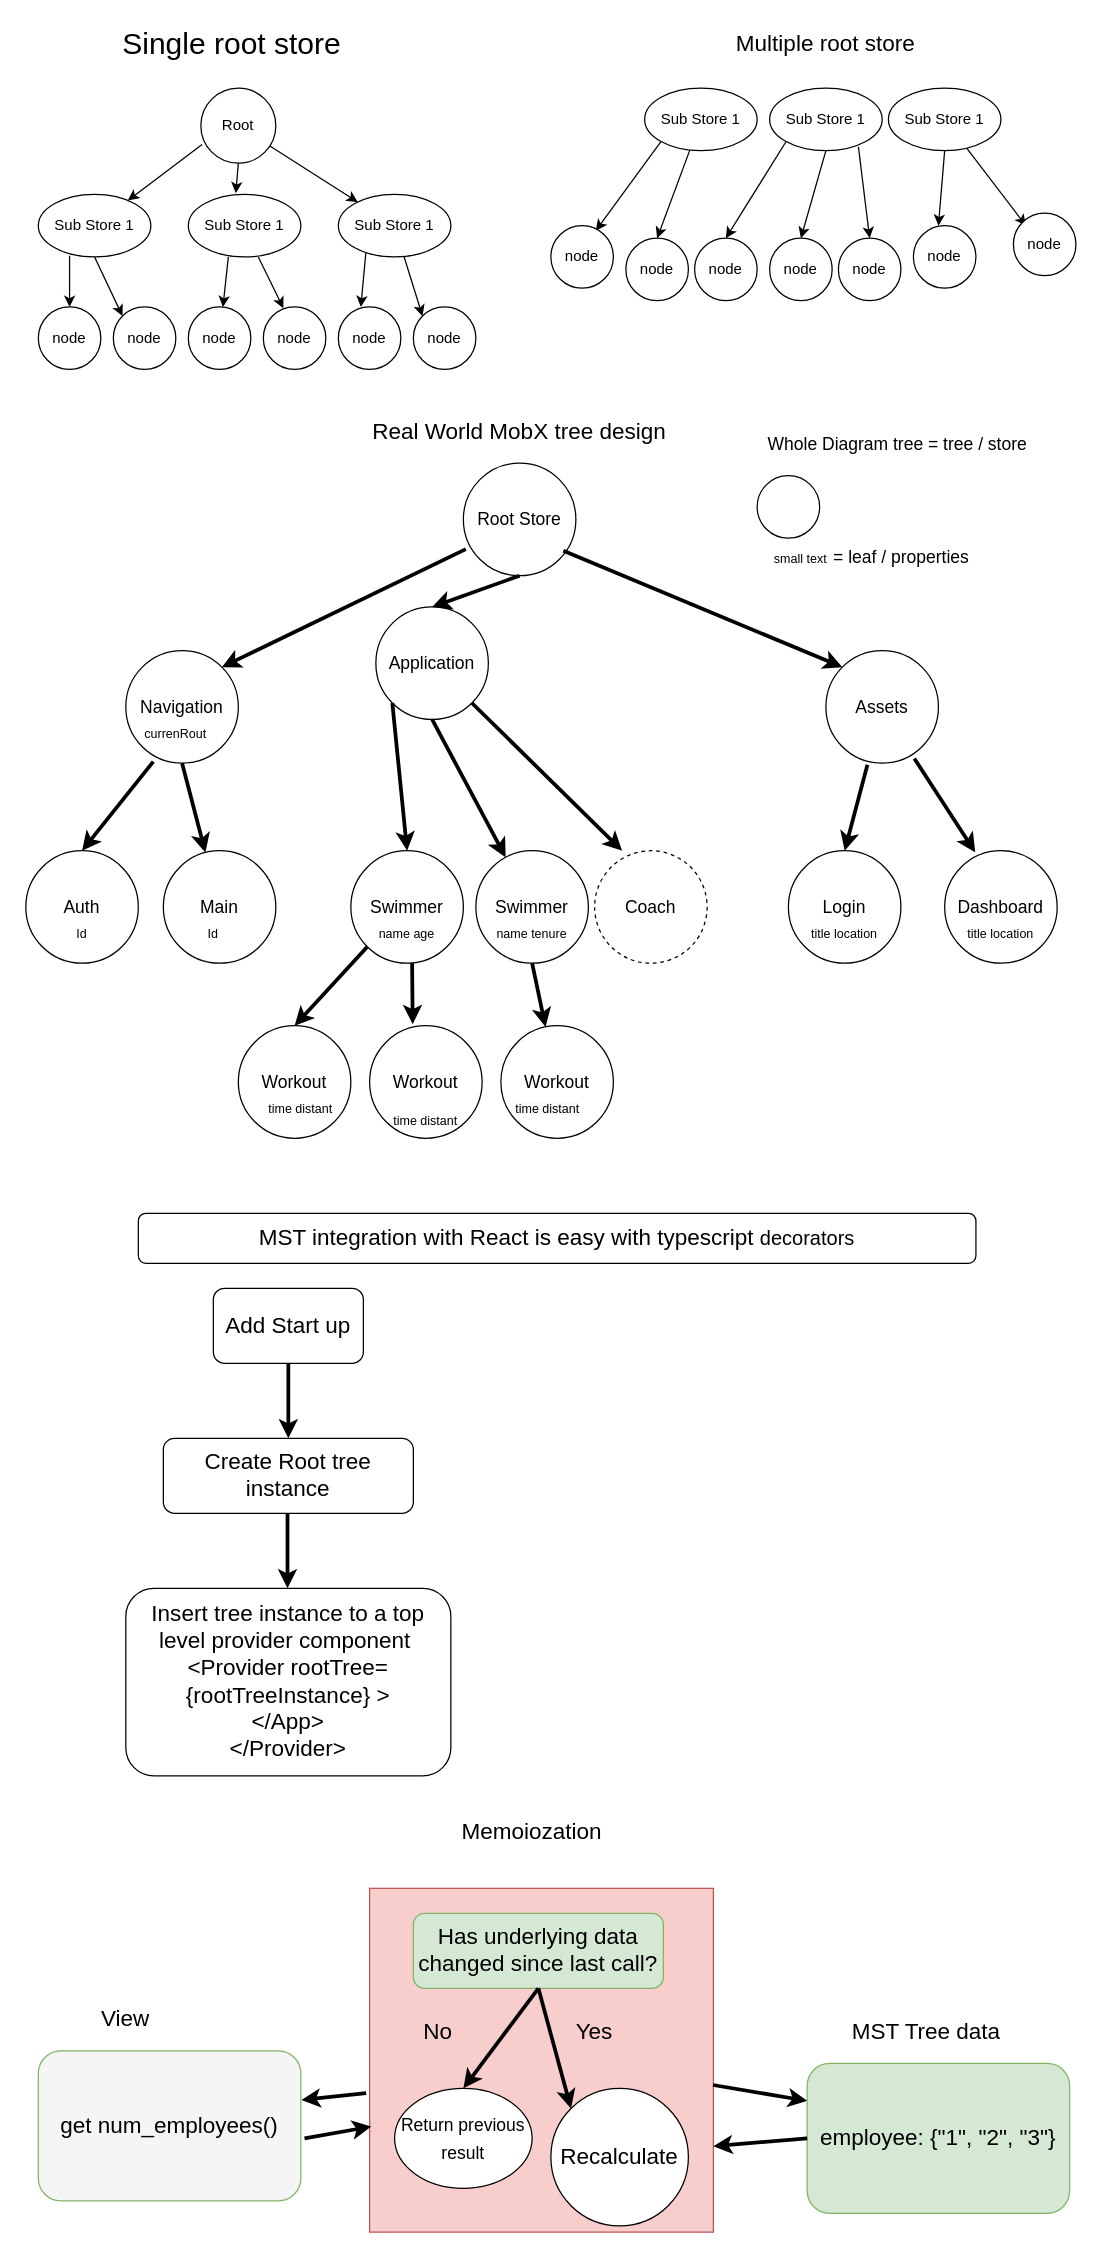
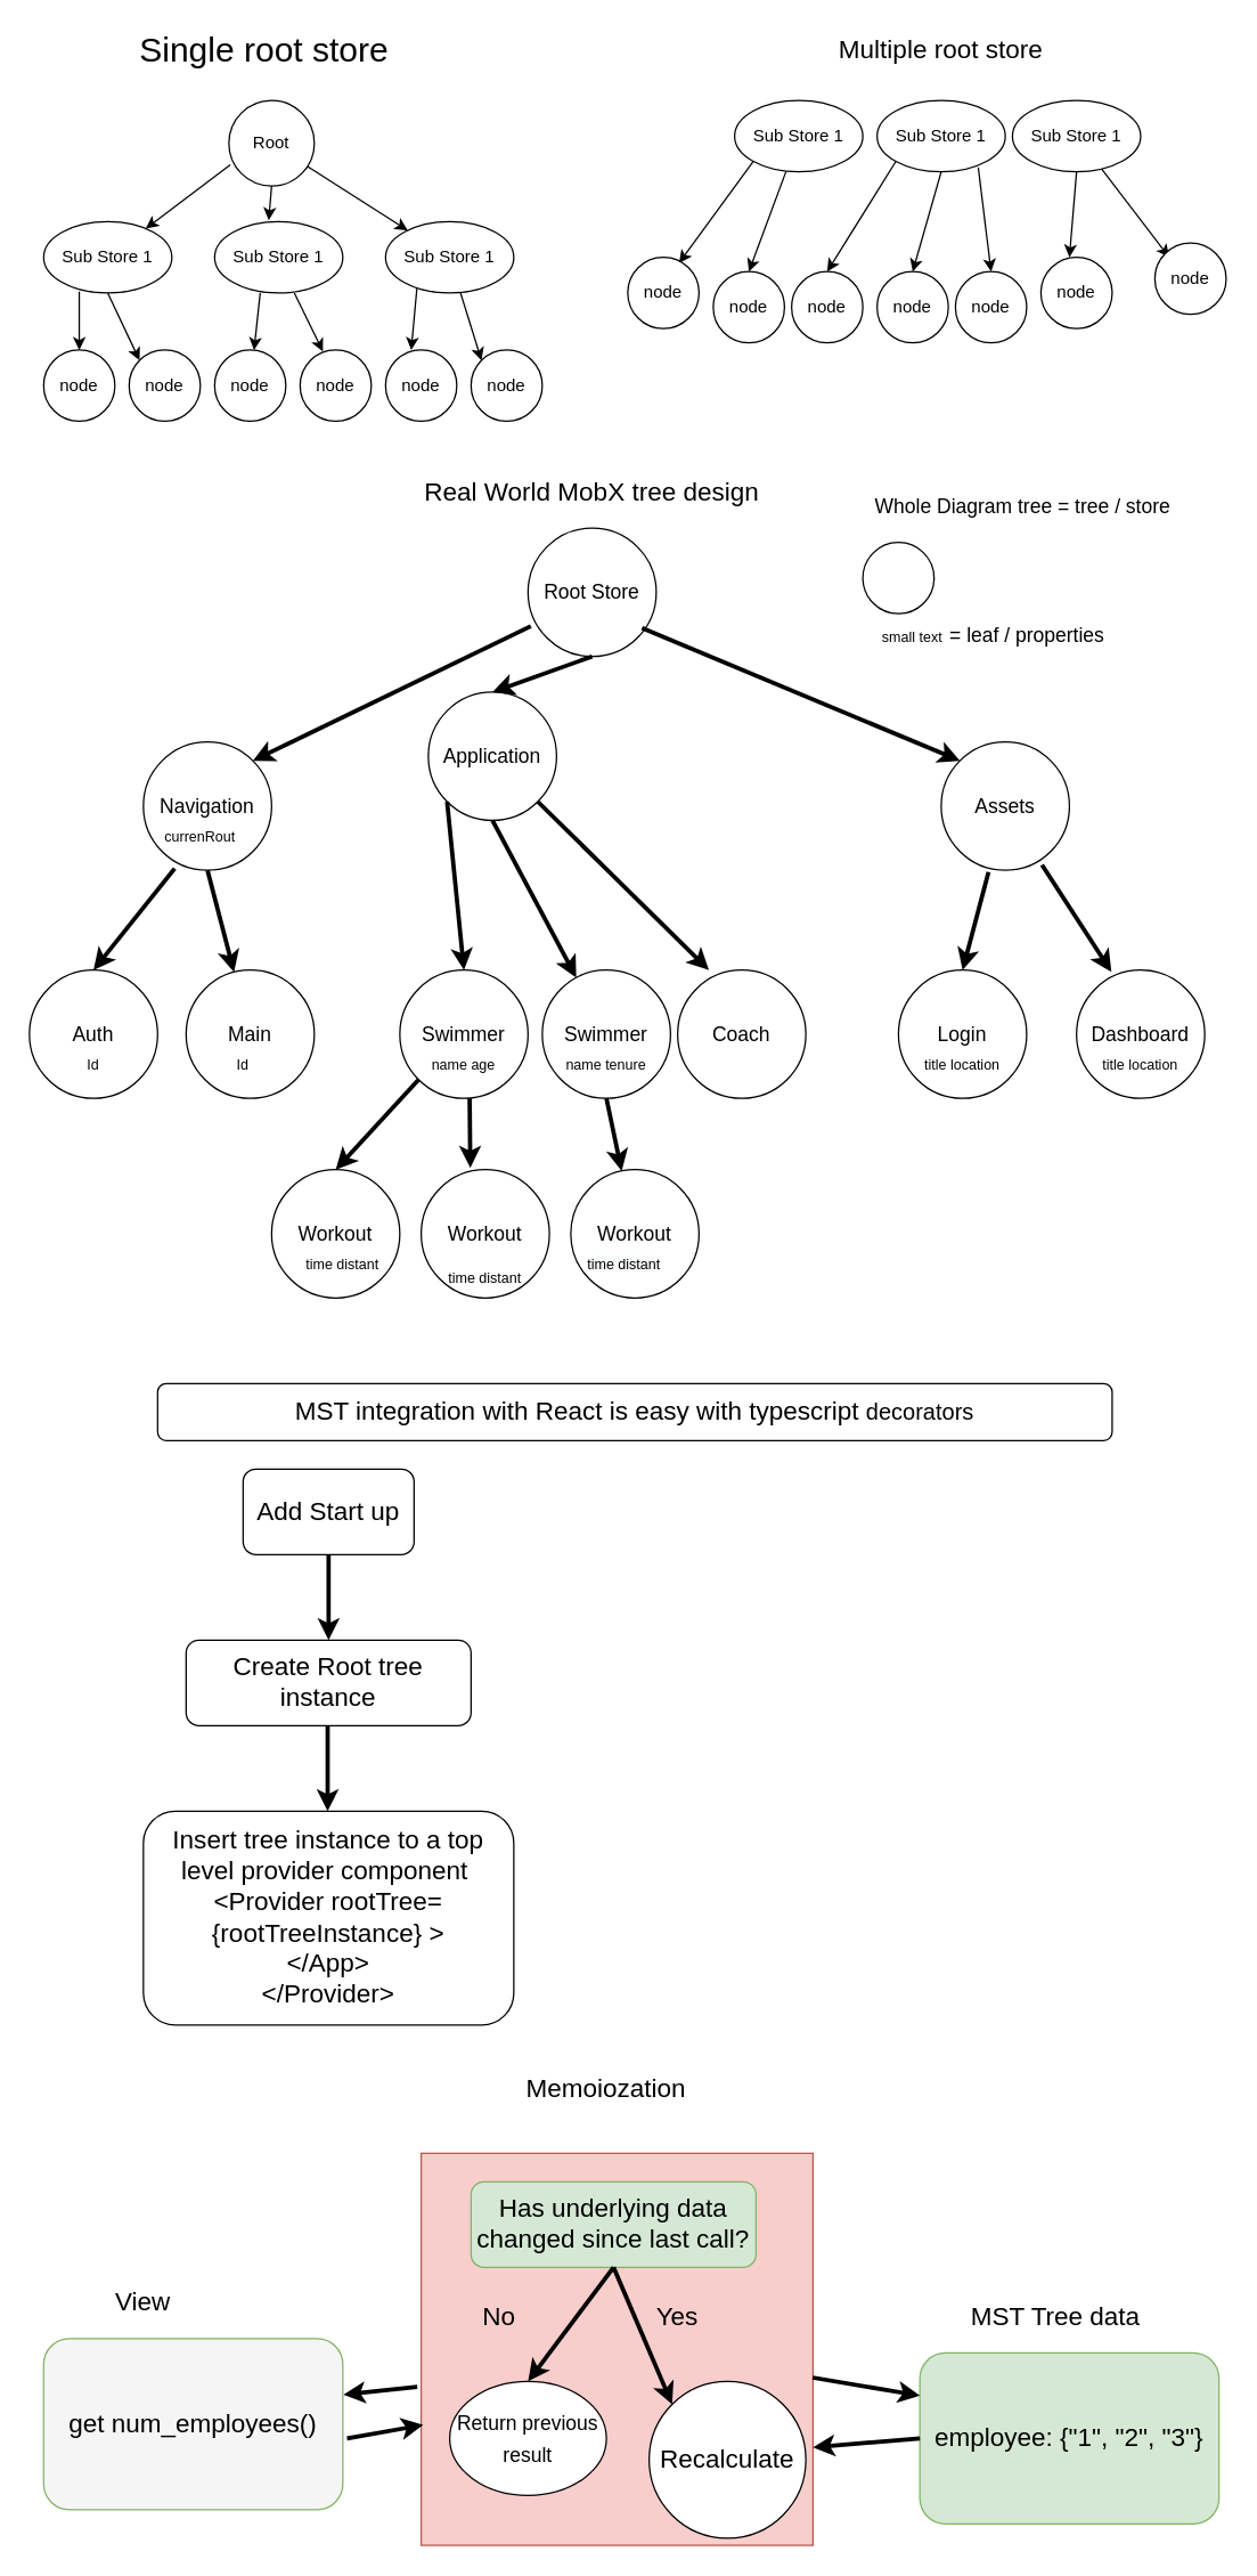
- <mxCell id="52" value="&lt;font style=&quot;font-size: 14px&quot;&gt;Coach&lt;/font&gt;" style="ellipse;whiteSpace=wrap;html=1;aspect=fixed;dashed=1;" vertex="1" parent="1"><mxGeometry x="475" y="680" width="90" height="90" as="geometry" /></mxCell>
+ <mxCell id="52" value="&lt;font style=&quot;font-size: 14px&quot;&gt;Coach&lt;/font&gt;" style="ellipse;whiteSpace=wrap;html=1;aspect=fixed;" vertex="1" parent="1"><mxGeometry x="475" y="680" width="90" height="90" as="geometry" /></mxCell>
- <mxCell id="96" value="Recalculate" style="ellipse;whiteSpace=wrap;html=1;aspect=fixed;fontSize=18;" vertex="1" parent="1"><mxGeometry x="440" y="1670" width="110" height="110" as="geometry" /></mxCell>
+ <mxCell id="96" value="Recalculate" style="ellipse;whiteSpace=wrap;html=1;aspect=fixed;fontSize=18;" vertex="1" parent="1"><mxGeometry x="455" y="1670" width="110" height="110" as="geometry" /></mxCell>
